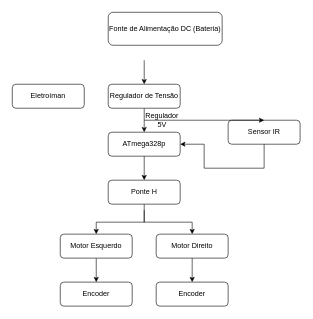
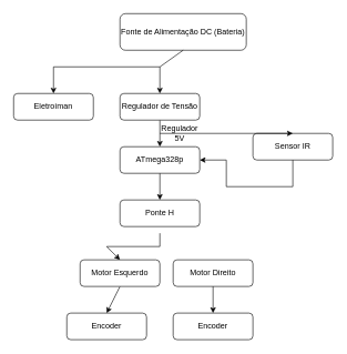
+ <mxCell id="15" value="" style="endArrow=classic;html=1;rounded=0;exitX=0.5;exitY=1;exitDx=0;exitDy=0;entryX=0.5;entryY=0;entryDx=0;entryDy=0;" edge="1" parent="1" source="2" target="16"><mxGeometry width="50" height="50" relative="1" as="geometry"><mxPoint x="240" y="140" as="sourcePoint" /><mxPoint x="0" y="180" as="targetPoint" /><Array as="points"><mxPoint x="240" y="100" /><mxPoint x="80" y="100" /></Array></mxGeometry></mxCell>
- <mxCell id="11" value="" style="endArrow=classic;html=1;rounded=0;exitX=0.5;exitY=1;exitDx=0;exitDy=0;" edge="1" parent="1" source="3" target="10"><mxGeometry width="50" height="50" relative="1" as="geometry"><mxPoint x="240" y="350" as="sourcePoint" /><mxPoint x="370" y="350" as="targetPoint" /><Array as="points"><mxPoint x="240" y="370" /><mxPoint x="320" y="370" /></Array></mxGeometry></mxCell>
- <mxCell id="9" value="Motor Esquerdo" style="rounded=1;whiteSpace=wrap;html=1;" vertex="1" parent="1"><mxGeometry x="100" y="390" width="120" height="40" as="geometry" /></mxCell>
+ <mxCell id="9" value="Motor Esquerdo" style="rounded=1;whiteSpace=wrap;html=1;" vertex="1" parent="1"><mxGeometry x="120" y="390" width="120" height="40" as="geometry" /></mxCell>
